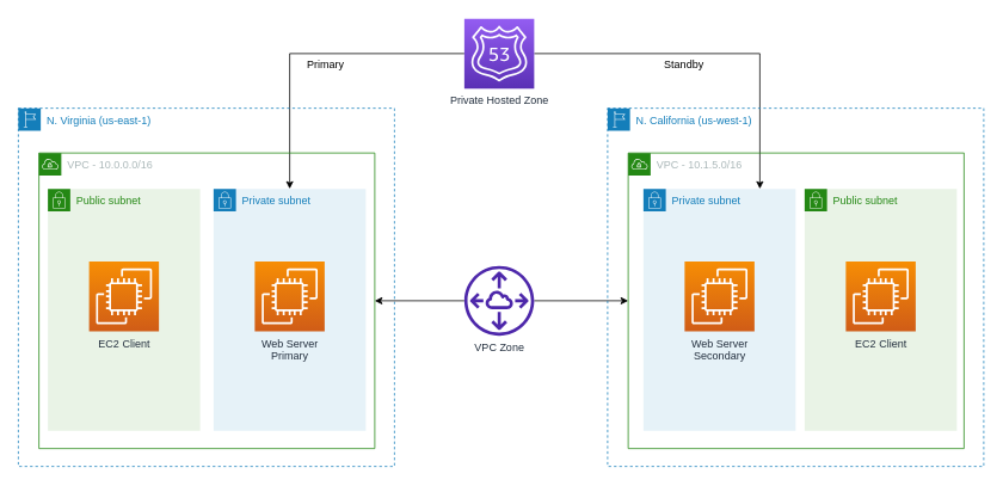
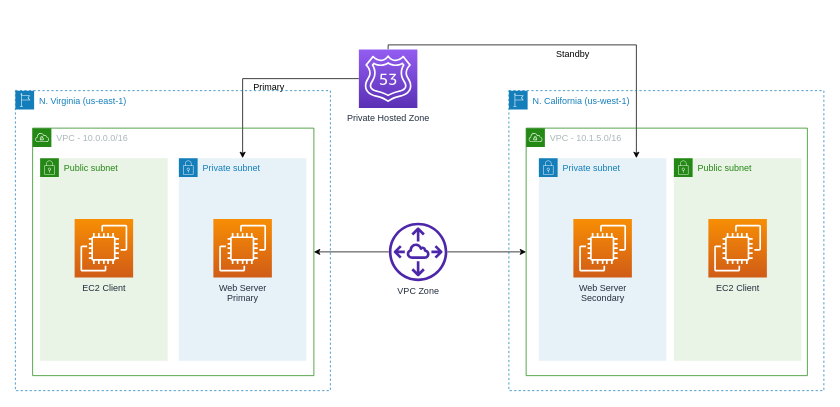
- <mxCell id="5" value="Private Hosted Zone" style="sketch=0;points=[[0,0,0],[0.25,0,0],[0.5,0,0],[0.75,0,0],[1,0,0],[0,1,0],[0.25,1,0],[0.5,1,0],[0.75,1,0],[1,1,0],[0,0.25,0],[0,0.5,0],[0,0.75,0],[1,0.25,0],[1,0.5,0],[1,0.75,0]];outlineConnect=0;fontColor=#232F3E;gradientColor=#945DF2;gradientDirection=north;fillColor=#5A30B5;strokeColor=#ffffff;dashed=0;verticalLabelPosition=bottom;verticalAlign=top;align=center;html=1;fontSize=12;fontStyle=0;aspect=fixed;shape=mxgraph.aws4.resourceIcon;resIcon=mxgraph.aws4.route_53;" vertex="1" parent="1"><mxGeometry x="518" y="20" width="78" height="78" as="geometry" /></mxCell>
+ <mxCell id="5" value="Private Hosted Zone" style="sketch=0;points=[[0,0,0],[0.25,0,0],[0.5,0,0],[0.75,0,0],[1,0,0],[0,1,0],[0.25,1,0],[0.5,1,0],[0.75,1,0],[1,1,0],[0,0.25,0],[0,0.5,0],[0,0.75,0],[1,0.25,0],[1,0.5,0],[1,0.75,0]];outlineConnect=0;fontColor=#232F3E;gradientColor=#945DF2;gradientDirection=north;fillColor=#5A30B5;strokeColor=#ffffff;dashed=0;verticalLabelPosition=bottom;verticalAlign=top;align=center;html=1;fontSize=12;fontStyle=0;aspect=fixed;shape=mxgraph.aws4.resourceIcon;resIcon=mxgraph.aws4.route_53;" vertex="1" parent="1"><mxGeometry x="478" y="65" width="78" height="78" as="geometry" /></mxCell>
